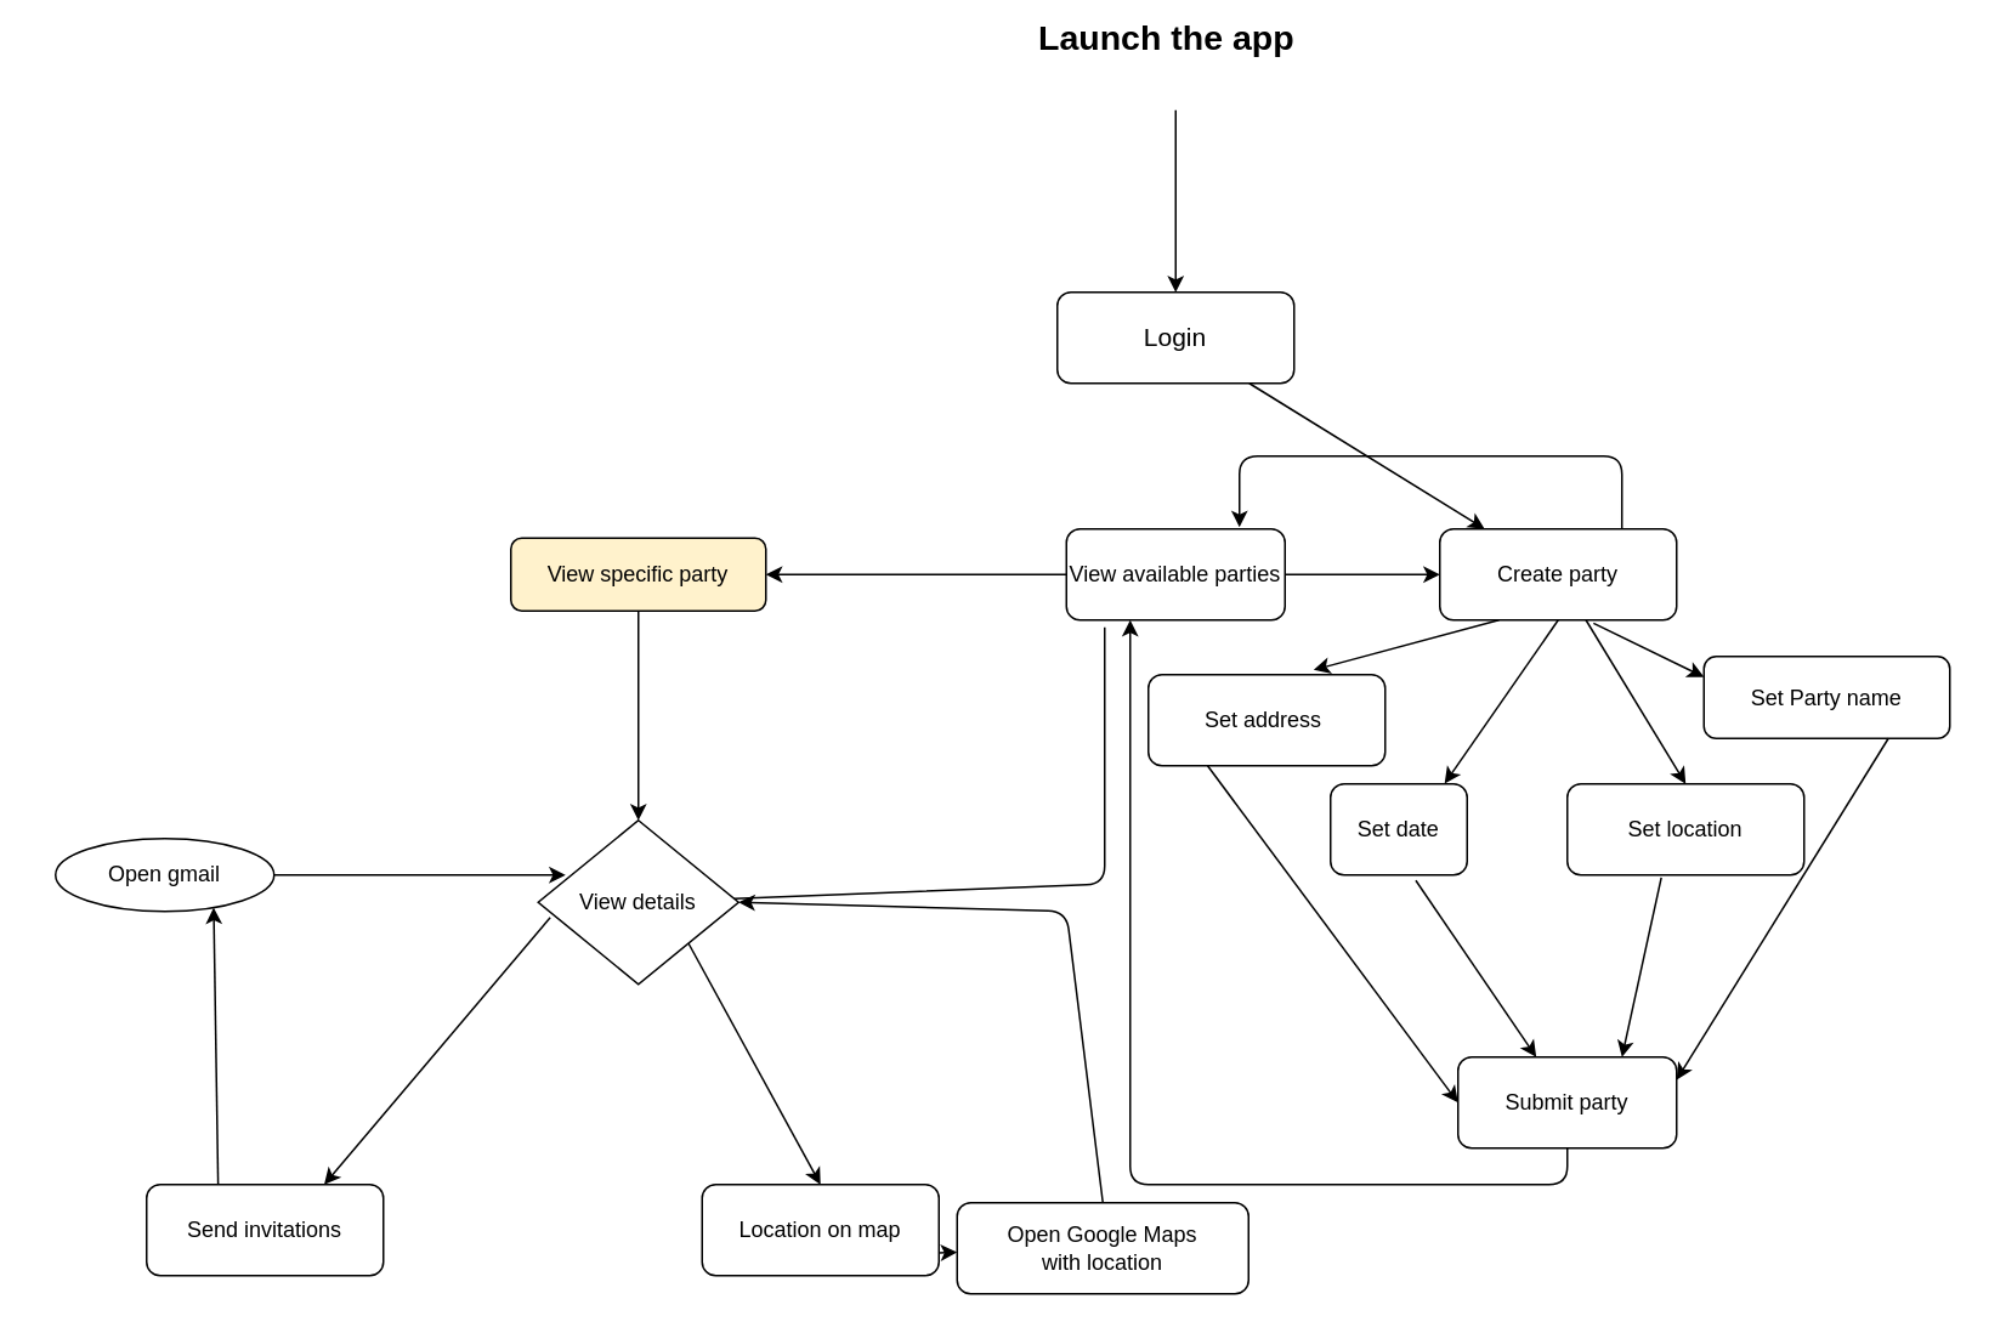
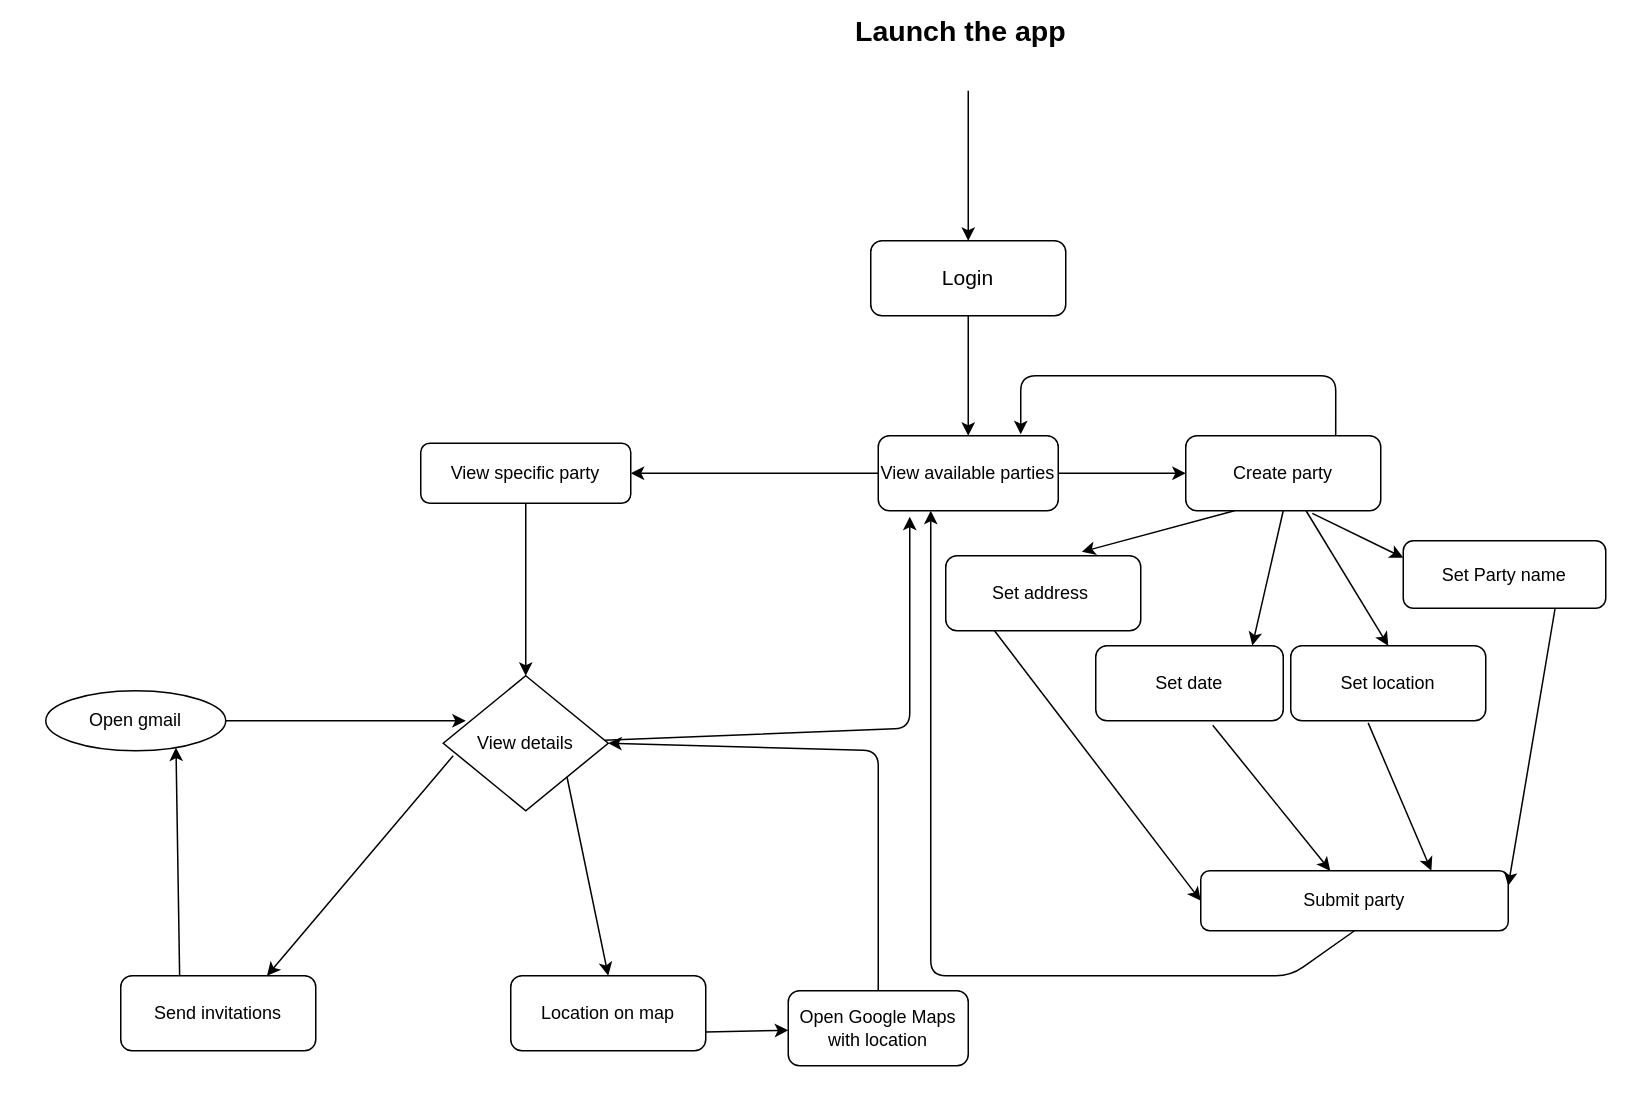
- <mxCell id="6" value="" style="endArrow=classic;html=1;fontSize=19;" parent="1" source="2" target="7" edge="1"><mxGeometry relative="1" as="geometry"><mxPoint x="645" y="210" as="sourcePoint" /><mxPoint x="645" y="270" as="targetPoint" /></mxGeometry></mxCell>
+ <mxCell id="6" value="" style="endArrow=classic;html=1;fontSize=19;entryX=0.5;entryY=0;entryDx=0;entryDy=0;" parent="1" source="2" target="5" edge="1"><mxGeometry relative="1" as="geometry"><mxPoint x="645" y="210" as="sourcePoint" /><mxPoint x="645" y="270" as="targetPoint" /></mxGeometry></mxCell>
- <mxCell id="16" value="View specific party" style="rounded=1;whiteSpace=wrap;horizontal=1;html=1;fillColor=#fff2cc;" parent="1" vertex="1"><mxGeometry x="280" y="295" width="140" height="40" as="geometry" /></mxCell>
+ <mxCell id="16" value="View specific party" style="rounded=1;whiteSpace=wrap;horizontal=1;html=1;" parent="1" vertex="1"><mxGeometry x="280" y="295" width="140" height="40" as="geometry" /></mxCell>
- <mxCell id="20" value="" style="endArrow=none;html=1;entryX=0.175;entryY=1.079;entryDx=0;entryDy=0;entryPerimeter=0;" parent="1" source="19" target="5" edge="1"><mxGeometry width="50" height="50" relative="1" as="geometry"><mxPoint x="410" y="535" as="sourcePoint" /><mxPoint x="480.711" y="485" as="targetPoint" /><Array as="points"><mxPoint x="606" y="485" /></Array></mxGeometry></mxCell>
+ <mxCell id="20" value="" style="endArrow=classic;html=1;entryX=0.175;entryY=1.079;entryDx=0;entryDy=0;entryPerimeter=0;" parent="1" source="19" target="5" edge="1"><mxGeometry width="50" height="50" relative="1" as="geometry"><mxPoint x="410" y="535" as="sourcePoint" /><mxPoint x="480.711" y="485" as="targetPoint" /><Array as="points"><mxPoint x="606" y="485" /></Array></mxGeometry></mxCell>
- <mxCell id="26" value="Set date" style="rounded=1;whiteSpace=wrap;html=1;" vertex="1" parent="1"><mxGeometry x="730" y="430" width="75" height="50" as="geometry" /></mxCell>
+ <mxCell id="26" value="Set date" style="rounded=1;whiteSpace=wrap;html=1;" vertex="1" parent="1"><mxGeometry x="730" y="430" width="125" height="50" as="geometry" /></mxCell>
- <mxCell id="35" value="Submit party" style="rounded=1;whiteSpace=wrap;html=1;" vertex="1" parent="1"><mxGeometry x="800" y="580" width="120" height="50" as="geometry" /></mxCell>
+ <mxCell id="35" value="Submit party" style="rounded=1;whiteSpace=wrap;html=1;" vertex="1" parent="1"><mxGeometry x="800" y="580" width="205" height="40" as="geometry" /></mxCell>
- <mxCell id="10" value="Location on map" style="rounded=1;whiteSpace=wrap;horizontal=1;html=1;" parent="1" vertex="1"><mxGeometry x="385" y="650" width="130" height="50" as="geometry" /></mxCell>
+ <mxCell id="10" value="Location on map" style="rounded=1;whiteSpace=wrap;horizontal=1;html=1;" parent="1" vertex="1"><mxGeometry x="340" y="650" width="130" height="50" as="geometry" /></mxCell>
- <mxCell id="30" value="Open Google Maps&lt;br&gt;with location" style="rounded=1;whiteSpace=wrap;html=1;" vertex="1" parent="1"><mxGeometry x="525" y="660" width="160" height="50" as="geometry" /></mxCell>
+ <mxCell id="30" value="Open Google Maps&lt;br&gt;with location" style="rounded=1;whiteSpace=wrap;html=1;" vertex="1" parent="1"><mxGeometry x="525" y="660" width="120" height="50" as="geometry" /></mxCell>
